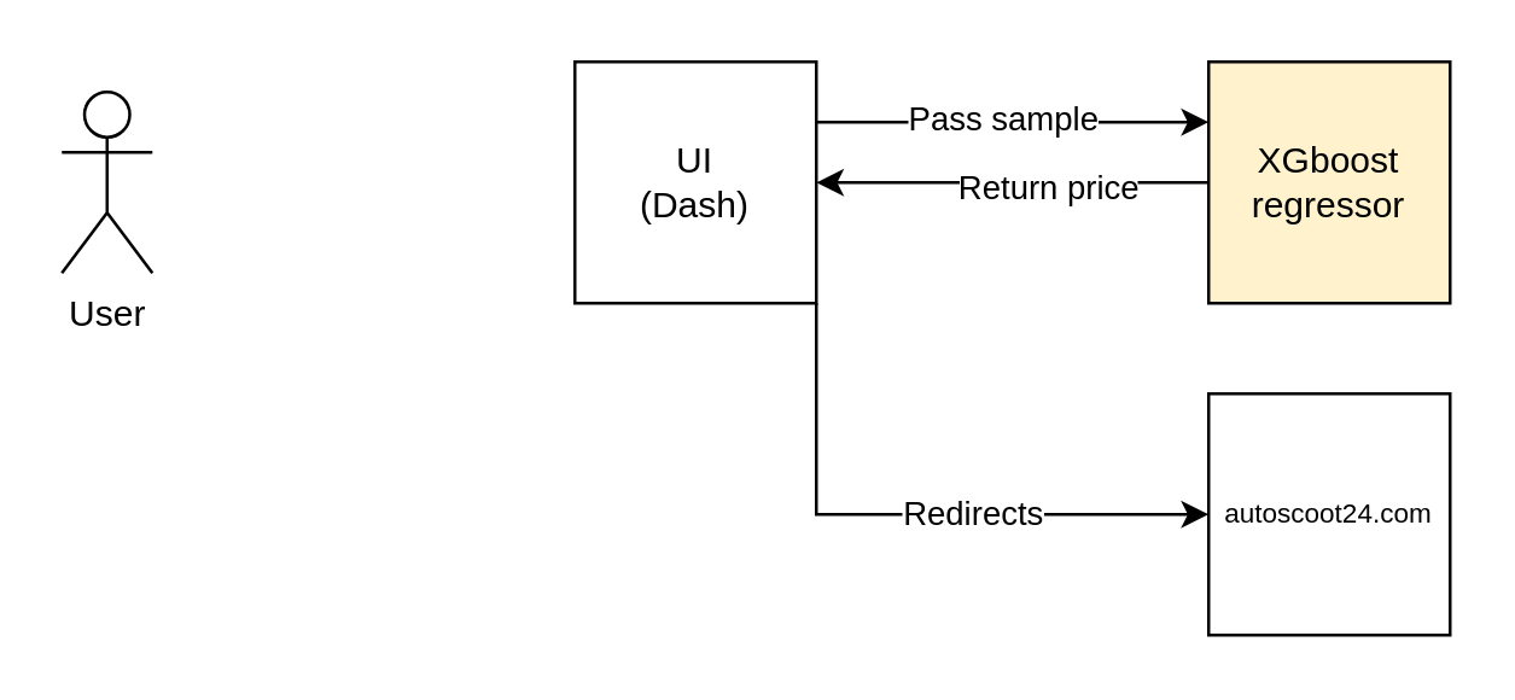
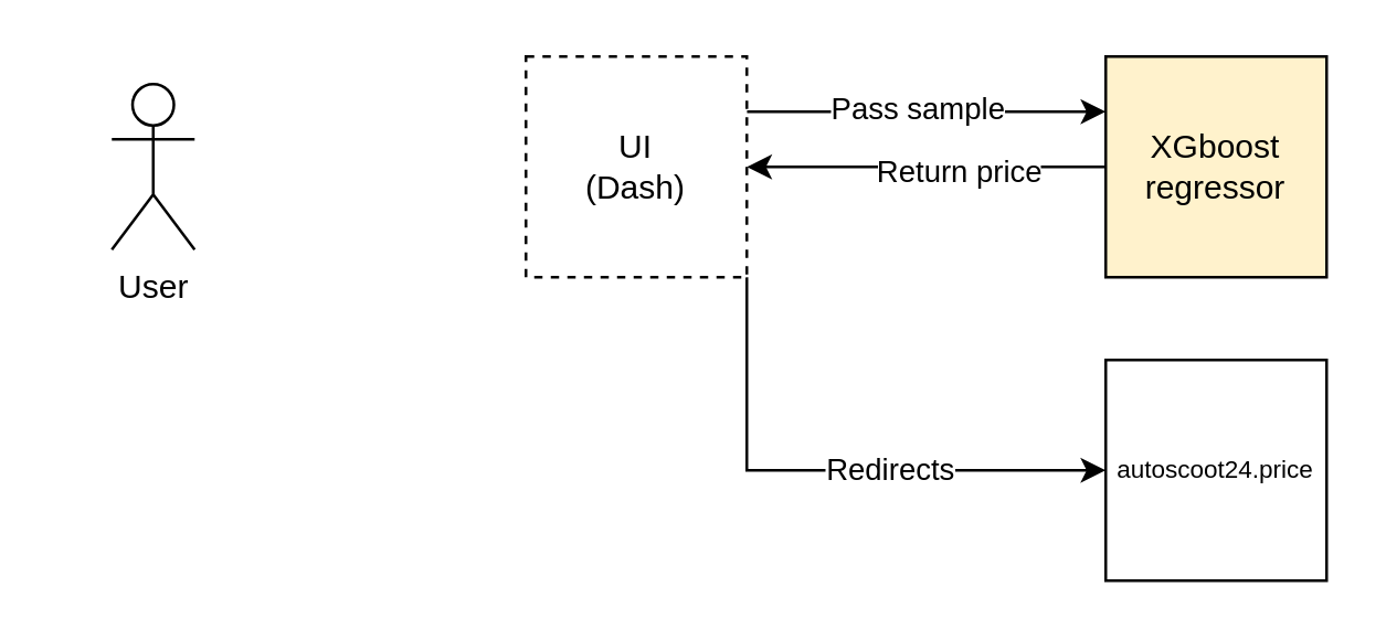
- <mxCell id="2" value="User" style="shape=umlActor;verticalLabelPosition=bottom;verticalAlign=top;html=1;outlineConnect=0;" vertex="1" parent="1"><mxGeometry x="20" y="30" width="30" height="60" as="geometry" /></mxCell>
+ <mxCell id="2" value="User" style="shape=umlActor;verticalLabelPosition=bottom;verticalAlign=top;html=1;outlineConnect=0;" vertex="1" parent="1"><mxGeometry x="40" y="30" width="30" height="60" as="geometry" /></mxCell>
- <mxCell id="7" value="UI&lt;div&gt;(Dash)&lt;/div&gt;" style="whiteSpace=wrap;html=1;aspect=fixed;" vertex="1" parent="1"><mxGeometry x="190" y="20" width="80" height="80" as="geometry" /></mxCell>
+ <mxCell id="7" value="UI&lt;div&gt;(Dash)&lt;/div&gt;" style="whiteSpace=wrap;html=1;aspect=fixed;dashed=1;" vertex="1" parent="1"><mxGeometry x="190" y="20" width="80" height="80" as="geometry" /></mxCell>
- <mxCell id="11" value="autoscoot24.com" style="whiteSpace=wrap;html=1;aspect=fixed;fontSize=9;" vertex="1" parent="1"><mxGeometry x="400" y="130" width="80" height="80" as="geometry" /></mxCell>
+ <mxCell id="11" value="autoscoot24.price" style="whiteSpace=wrap;html=1;aspect=fixed;fontSize=9;" vertex="1" parent="1"><mxGeometry x="400" y="130" width="80" height="80" as="geometry" /></mxCell>
